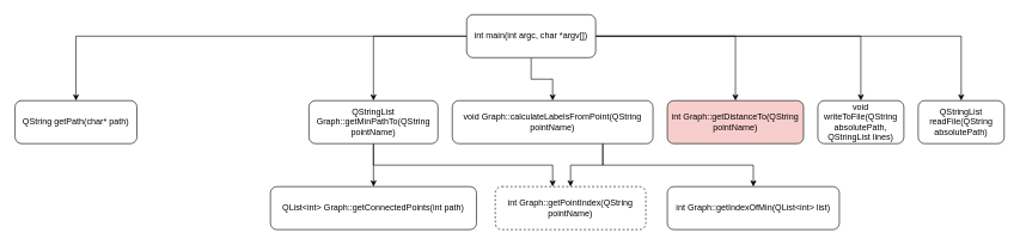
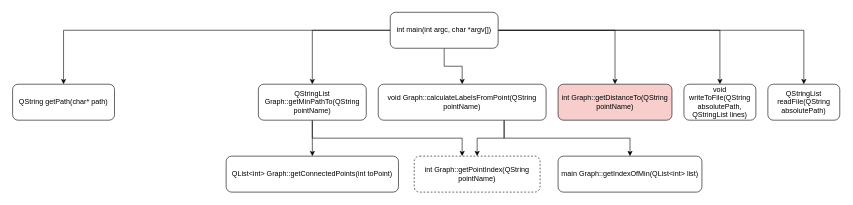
- <mxCell id="21" value="QList&amp;lt;int&amp;gt; Graph::getConnectedPoints(int path)" style="rounded=1;whiteSpace=wrap;html=1;" parent="1" vertex="1"><mxGeometry x="376.25" y="260" width="287.5" height="60" as="geometry" /></mxCell>
+ <mxCell id="21" value="QList&amp;lt;int&amp;gt; Graph::getConnectedPoints(int toPoint)" style="rounded=1;whiteSpace=wrap;html=1;" parent="1" vertex="1"><mxGeometry x="376.25" y="260" width="287.5" height="60" as="geometry" /></mxCell>
- <mxCell id="13" value="int Graph::getIndexOfMin(QList&amp;lt;int&amp;gt; list)" style="rounded=1;whiteSpace=wrap;html=1;" parent="1" vertex="1"><mxGeometry x="930" y="260" width="240" height="60" as="geometry" /></mxCell>
+ <mxCell id="13" value="main Graph::getIndexOfMin(QList&amp;lt;int&amp;gt; list)" style="rounded=1;whiteSpace=wrap;html=1;" parent="1" vertex="1"><mxGeometry x="930" y="260" width="240" height="60" as="geometry" /></mxCell>
